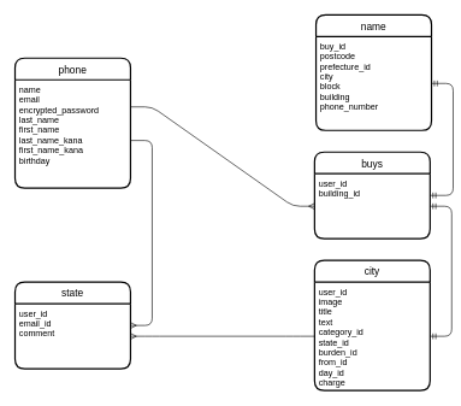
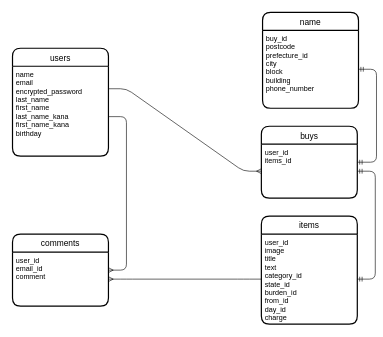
- <mxCell id="8" value="phone" style="swimlane;childLayout=stackLayout;horizontal=1;startSize=30;horizontalStack=0;rounded=1;fontSize=14;fontStyle=0;strokeWidth=2;resizeParent=0;resizeLast=1;shadow=0;dashed=0;align=center;" parent="1" vertex="1"><mxGeometry x="20" y="80" width="160" height="180" as="geometry" /></mxCell>
+ <mxCell id="8" value="users" style="swimlane;childLayout=stackLayout;horizontal=1;startSize=30;horizontalStack=0;rounded=1;fontSize=14;fontStyle=0;strokeWidth=2;resizeParent=0;resizeLast=1;shadow=0;dashed=0;align=center;" parent="1" vertex="1"><mxGeometry x="20" y="80" width="160" height="180" as="geometry" /></mxCell>
- <mxCell id="11" value="user_id&#10;building_id" style="align=left;strokeColor=none;fillColor=none;spacingLeft=4;fontSize=12;verticalAlign=top;resizable=0;rotatable=0;part=1;" parent="10" vertex="1"><mxGeometry y="30" width="160" height="90" as="geometry" /></mxCell>
+ <mxCell id="11" value="user_id&#10;items_id" style="align=left;strokeColor=none;fillColor=none;spacingLeft=4;fontSize=12;verticalAlign=top;resizable=0;rotatable=0;part=1;" parent="10" vertex="1"><mxGeometry y="30" width="160" height="90" as="geometry" /></mxCell>
- <mxCell id="2" value="city" style="swimlane;childLayout=stackLayout;horizontal=1;startSize=30;horizontalStack=0;rounded=1;fontSize=14;fontStyle=0;strokeWidth=2;resizeParent=0;resizeLast=1;shadow=0;dashed=0;align=center;" parent="1" vertex="1"><mxGeometry x="435" y="360" width="160" height="180" as="geometry" /></mxCell>
+ <mxCell id="2" value="items" style="swimlane;childLayout=stackLayout;horizontal=1;startSize=30;horizontalStack=0;rounded=1;fontSize=14;fontStyle=0;strokeWidth=2;resizeParent=0;resizeLast=1;shadow=0;dashed=0;align=center;" parent="1" vertex="1"><mxGeometry x="435" y="360" width="160" height="180" as="geometry" /></mxCell>
- <mxCell id="4" value="state" style="swimlane;childLayout=stackLayout;horizontal=1;startSize=30;horizontalStack=0;rounded=1;fontSize=14;fontStyle=0;strokeWidth=2;resizeParent=0;resizeLast=1;shadow=0;dashed=0;align=center;" parent="1" vertex="1"><mxGeometry x="20" y="390" width="160" height="120" as="geometry" /></mxCell>
+ <mxCell id="4" value="comments" style="swimlane;childLayout=stackLayout;horizontal=1;startSize=30;horizontalStack=0;rounded=1;fontSize=14;fontStyle=0;strokeWidth=2;resizeParent=0;resizeLast=1;shadow=0;dashed=0;align=center;" parent="1" vertex="1"><mxGeometry x="20" y="390" width="160" height="120" as="geometry" /></mxCell>
